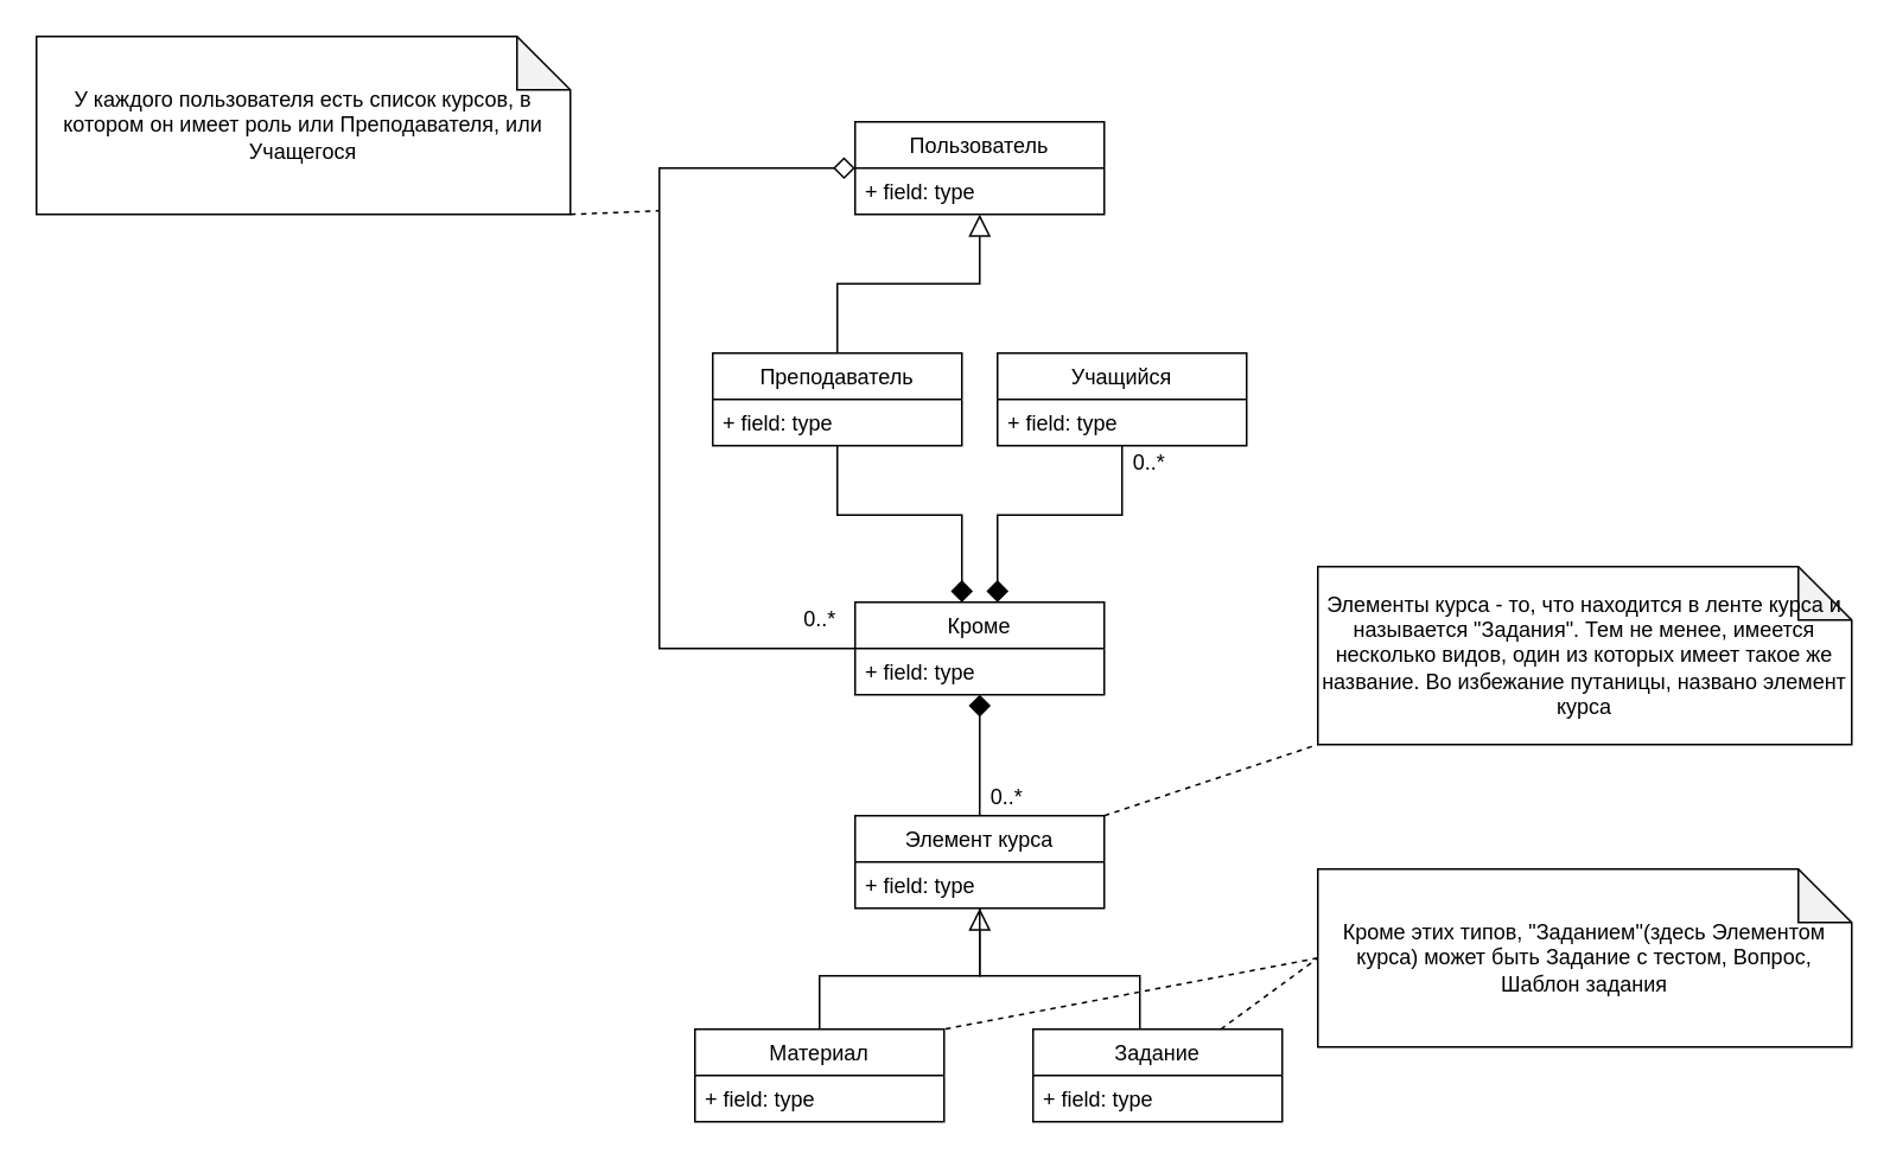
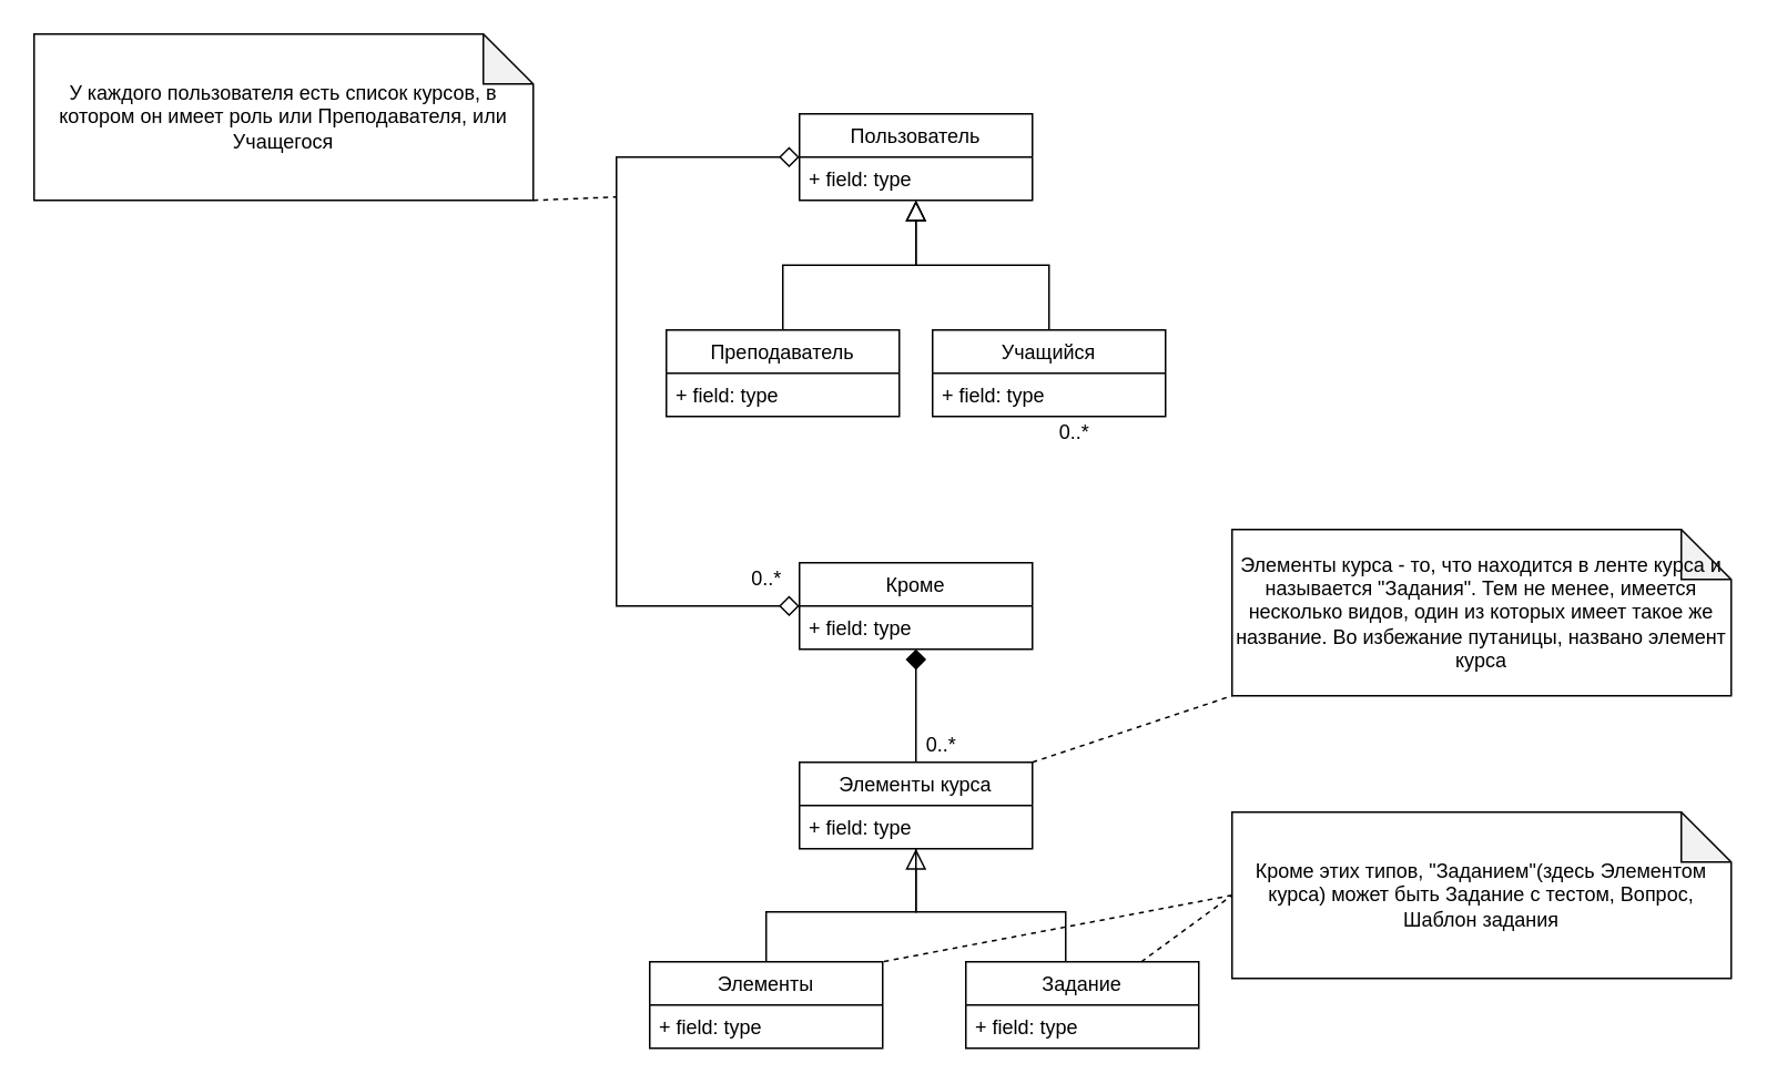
+ <mxCell id="10" style="edgeStyle=orthogonalEdgeStyle;rounded=0;orthogonalLoop=1;jettySize=auto;html=1;endArrow=block;endFill=0;endSize=10;startSize=10;" edge="1" parent="1" source="11" target="8"><mxGeometry relative="1" as="geometry" /></mxCell>
- <mxCell id="3" style="edgeStyle=orthogonalEdgeStyle;rounded=0;orthogonalLoop=1;jettySize=auto;html=1;startArrow=diamond;startFill=1;endArrow=none;endFill=0;startSize=10;endSize=10;" edge="1" parent="1" source="5" target="14"><mxGeometry relative="1" as="geometry"><Array as="points"><mxPoint x="540" y="289" /><mxPoint x="470" y="289" /></Array></mxGeometry></mxCell>
- <mxCell id="2" style="edgeStyle=orthogonalEdgeStyle;rounded=0;orthogonalLoop=1;jettySize=auto;html=1;endArrow=none;endFill=0;startArrow=diamond;startFill=1;endSize=10;startSize=10;" edge="1" parent="1" source="5" target="11"><mxGeometry relative="1" as="geometry"><Array as="points"><mxPoint x="560" y="289" /><mxPoint x="630" y="289" /></Array></mxGeometry></mxCell>
- <mxCell id="7" style="edgeStyle=orthogonalEdgeStyle;rounded=0;orthogonalLoop=1;jettySize=auto;html=1;startArrow=diamond;startFill=0;endArrow=none;endFill=0;startSize=10;endSize=10;" edge="1" parent="1" source="8" target="5"><mxGeometry relative="1" as="geometry"><Array as="points"><mxPoint x="370" y="94" /><mxPoint x="370" y="364" /></Array></mxGeometry></mxCell>
+ <mxCell id="7" style="edgeStyle=orthogonalEdgeStyle;rounded=0;orthogonalLoop=1;jettySize=auto;html=1;startArrow=diamond;startFill=0;endArrow=diamond;endFill=0;startSize=10;endSize=10;" edge="1" parent="1" source="8" target="5"><mxGeometry relative="1" as="geometry"><Array as="points"><mxPoint x="370" y="94" /><mxPoint x="370" y="364" /></Array></mxGeometry></mxCell>
- <mxCell id="17" value="Элемент курса" style="swimlane;fontStyle=0;childLayout=stackLayout;horizontal=1;startSize=26;fillColor=none;horizontalStack=0;resizeParent=1;resizeParentMax=0;resizeLast=0;collapsible=1;marginBottom=0;" vertex="1" parent="1"><mxGeometry x="480" y="458" width="140" height="52" as="geometry" /></mxCell>
+ <mxCell id="17" value="Элементы курса" style="swimlane;fontStyle=0;childLayout=stackLayout;horizontal=1;startSize=26;fillColor=none;horizontalStack=0;resizeParent=1;resizeParentMax=0;resizeLast=0;collapsible=1;marginBottom=0;" vertex="1" parent="1"><mxGeometry x="480" y="458" width="140" height="52" as="geometry" /></mxCell>
- <mxCell id="20" value="Материал" style="swimlane;fontStyle=0;childLayout=stackLayout;horizontal=1;startSize=26;fillColor=none;horizontalStack=0;resizeParent=1;resizeParentMax=0;resizeLast=0;collapsible=1;marginBottom=0;" vertex="1" parent="1"><mxGeometry x="390" y="578" width="140" height="52" as="geometry" /></mxCell>
+ <mxCell id="20" value="Элементы" style="swimlane;fontStyle=0;childLayout=stackLayout;horizontal=1;startSize=26;fillColor=none;horizontalStack=0;resizeParent=1;resizeParentMax=0;resizeLast=0;collapsible=1;marginBottom=0;" vertex="1" parent="1"><mxGeometry x="390" y="578" width="140" height="52" as="geometry" /></mxCell>
